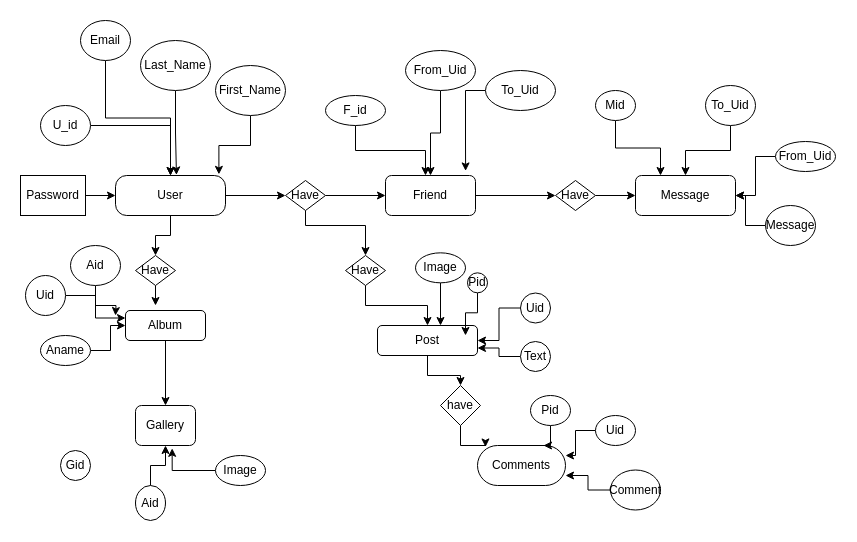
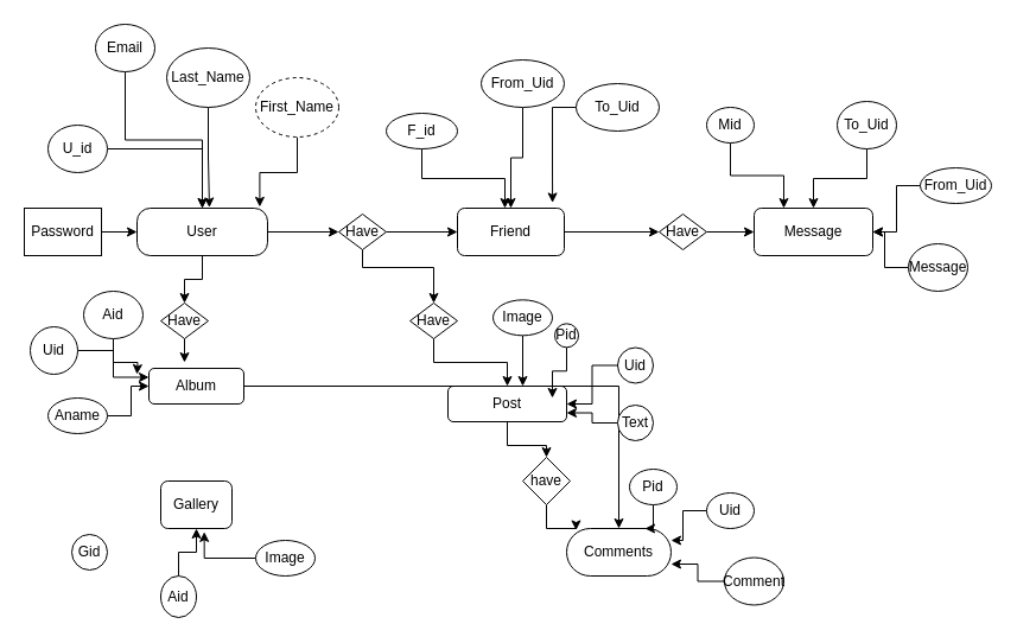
- <mxCell id="15" value="First_Name" style="ellipse;whiteSpace=wrap;html=1;" vertex="1" parent="1"><mxGeometry x="215" y="65" width="70" height="50" as="geometry" /></mxCell>
+ <mxCell id="15" value="First_Name" style="ellipse;whiteSpace=wrap;html=1;dashed=1;" vertex="1" parent="1"><mxGeometry x="215" y="65" width="70" height="50" as="geometry" /></mxCell>
- <mxCell id="10" style="edgeStyle=orthogonalEdgeStyle;rounded=0;orthogonalLoop=1;jettySize=auto;html=1;entryX=0.5;entryY=0;entryDx=0;entryDy=0;" edge="1" parent="1" source="11" target="12"><mxGeometry relative="1" as="geometry" /></mxCell>
+ <mxCell id="10" style="edgeStyle=orthogonalEdgeStyle;rounded=0;orthogonalLoop=1;jettySize=auto;html=1;" edge="1" parent="1" source="11" target="13"><mxGeometry relative="1" as="geometry" /></mxCell>
